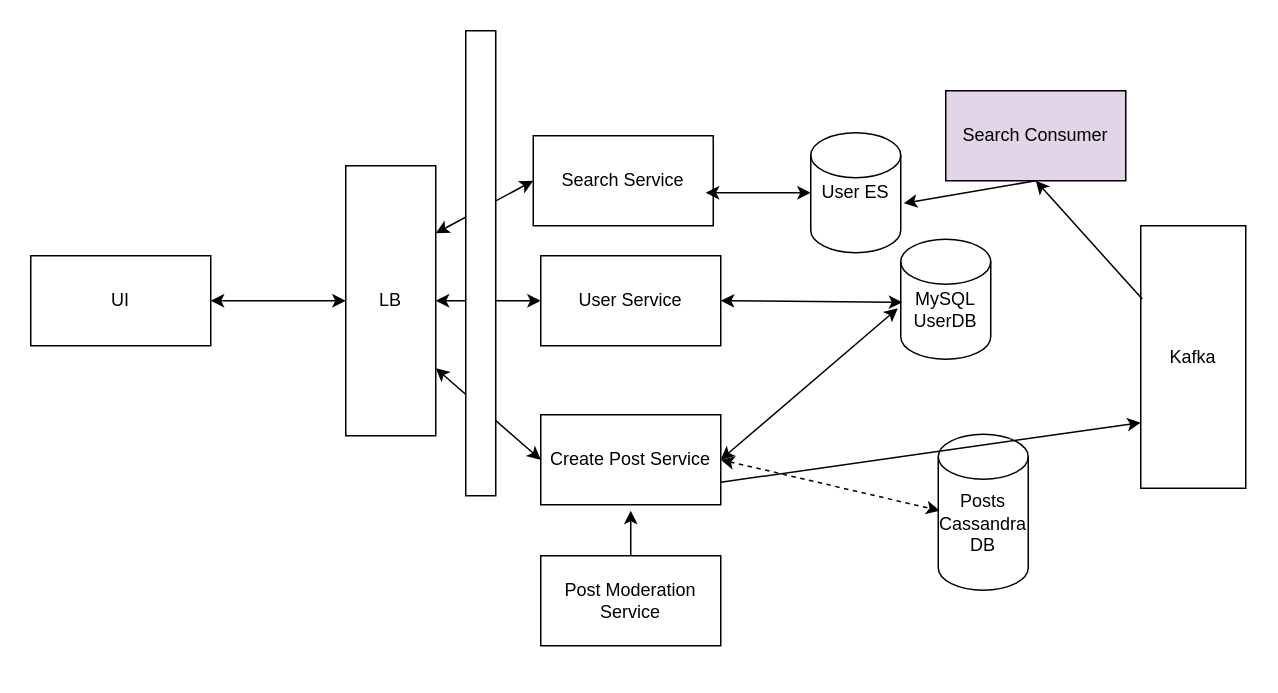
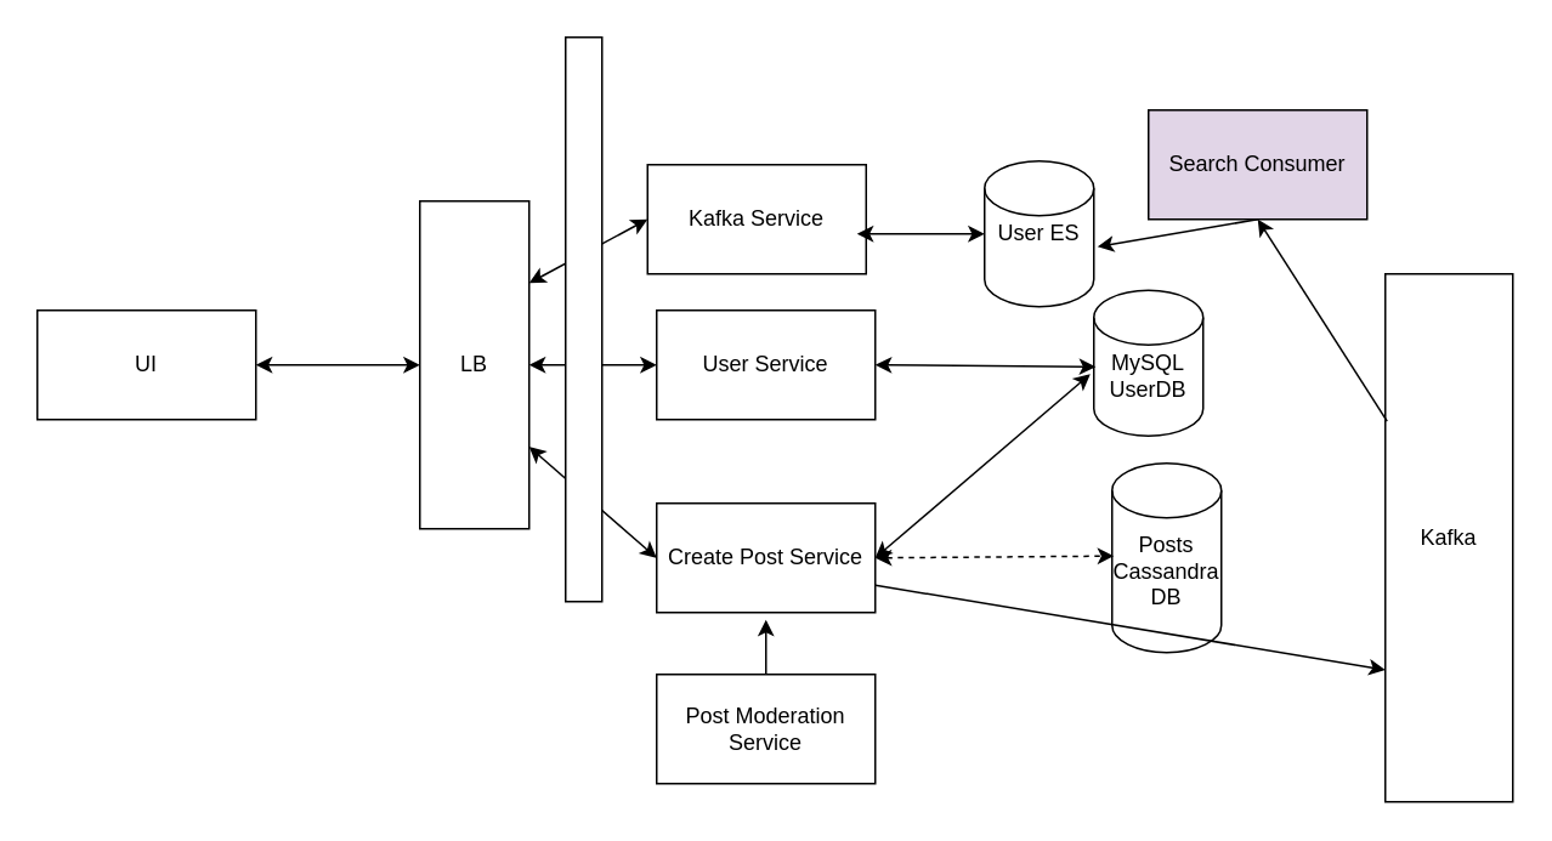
- <mxCell id="17" value="Search Service" style="rounded=0;whiteSpace=wrap;html=1;" vertex="1" parent="1"><mxGeometry x="355" y="90" width="120" height="60" as="geometry" /></mxCell>
+ <mxCell id="17" value="Kafka Service" style="rounded=0;whiteSpace=wrap;html=1;" vertex="1" parent="1"><mxGeometry x="355" y="90" width="120" height="60" as="geometry" /></mxCell>
- <mxCell id="15" value="Kafka" style="rounded=0;whiteSpace=wrap;html=1;" vertex="1" parent="1"><mxGeometry x="760" y="150" width="70" height="175" as="geometry" /></mxCell>
+ <mxCell id="15" value="Kafka" style="rounded=0;whiteSpace=wrap;html=1;" vertex="1" parent="1"><mxGeometry x="760" y="150" width="70" height="290" as="geometry" /></mxCell>
- <mxCell id="13" value="&lt;br&gt;Posts&lt;br&gt;Cassandra&lt;br&gt;DB" style="shape=cylinder2;whiteSpace=wrap;html=1;boundedLbl=1;backgroundOutline=1;size=15;" vertex="1" parent="1"><mxGeometry x="625" y="289" width="60" height="104" as="geometry" /></mxCell>
+ <mxCell id="13" value="&lt;br&gt;Posts&lt;br&gt;Cassandra&lt;br&gt;DB" style="shape=cylinder2;whiteSpace=wrap;html=1;boundedLbl=1;backgroundOutline=1;size=15;" vertex="1" parent="1"><mxGeometry x="610" y="254" width="60" height="104" as="geometry" /></mxCell>
